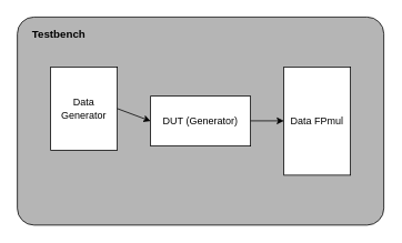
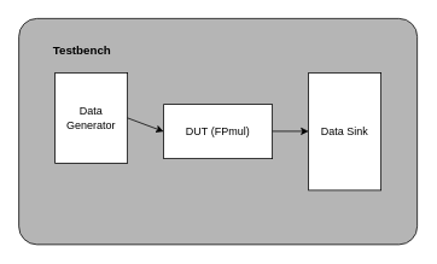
- <mxCell id="8" value="Testbench" style="text;html=1;strokeColor=none;fillColor=none;align=center;verticalAlign=middle;whiteSpace=wrap;rounded=0;fontStyle=1;fontSize=13;" vertex="1" parent="1"><mxGeometry x="50" y="30" width="40" height="20" as="geometry" /></mxCell>
+ <mxCell id="8" value="Testbench" style="text;html=1;strokeColor=none;fillColor=none;align=center;verticalAlign=middle;whiteSpace=wrap;rounded=0;fontStyle=1;fontSize=13;" vertex="1" parent="1"><mxGeometry x="70" y="45" width="40" height="20" as="geometry" /></mxCell>
- <mxCell id="4" value="DUT (Generator)" style="rounded=0;whiteSpace=wrap;html=1;fillColor=#ffffff;" vertex="1" parent="1"><mxGeometry x="180" y="115" width="120" height="60" as="geometry" /></mxCell>
+ <mxCell id="4" value="DUT (FPmul)" style="rounded=0;whiteSpace=wrap;html=1;fillColor=#ffffff;" vertex="1" parent="1"><mxGeometry x="180" y="115" width="120" height="60" as="geometry" /></mxCell>
- <mxCell id="5" value="Data FPmul" style="rounded=0;whiteSpace=wrap;html=1;" vertex="1" parent="1"><mxGeometry x="340" y="80" width="80" height="130" as="geometry" /></mxCell>
+ <mxCell id="5" value="Data Sink" style="rounded=0;whiteSpace=wrap;html=1;" vertex="1" parent="1"><mxGeometry x="340" y="80" width="80" height="130" as="geometry" /></mxCell>
